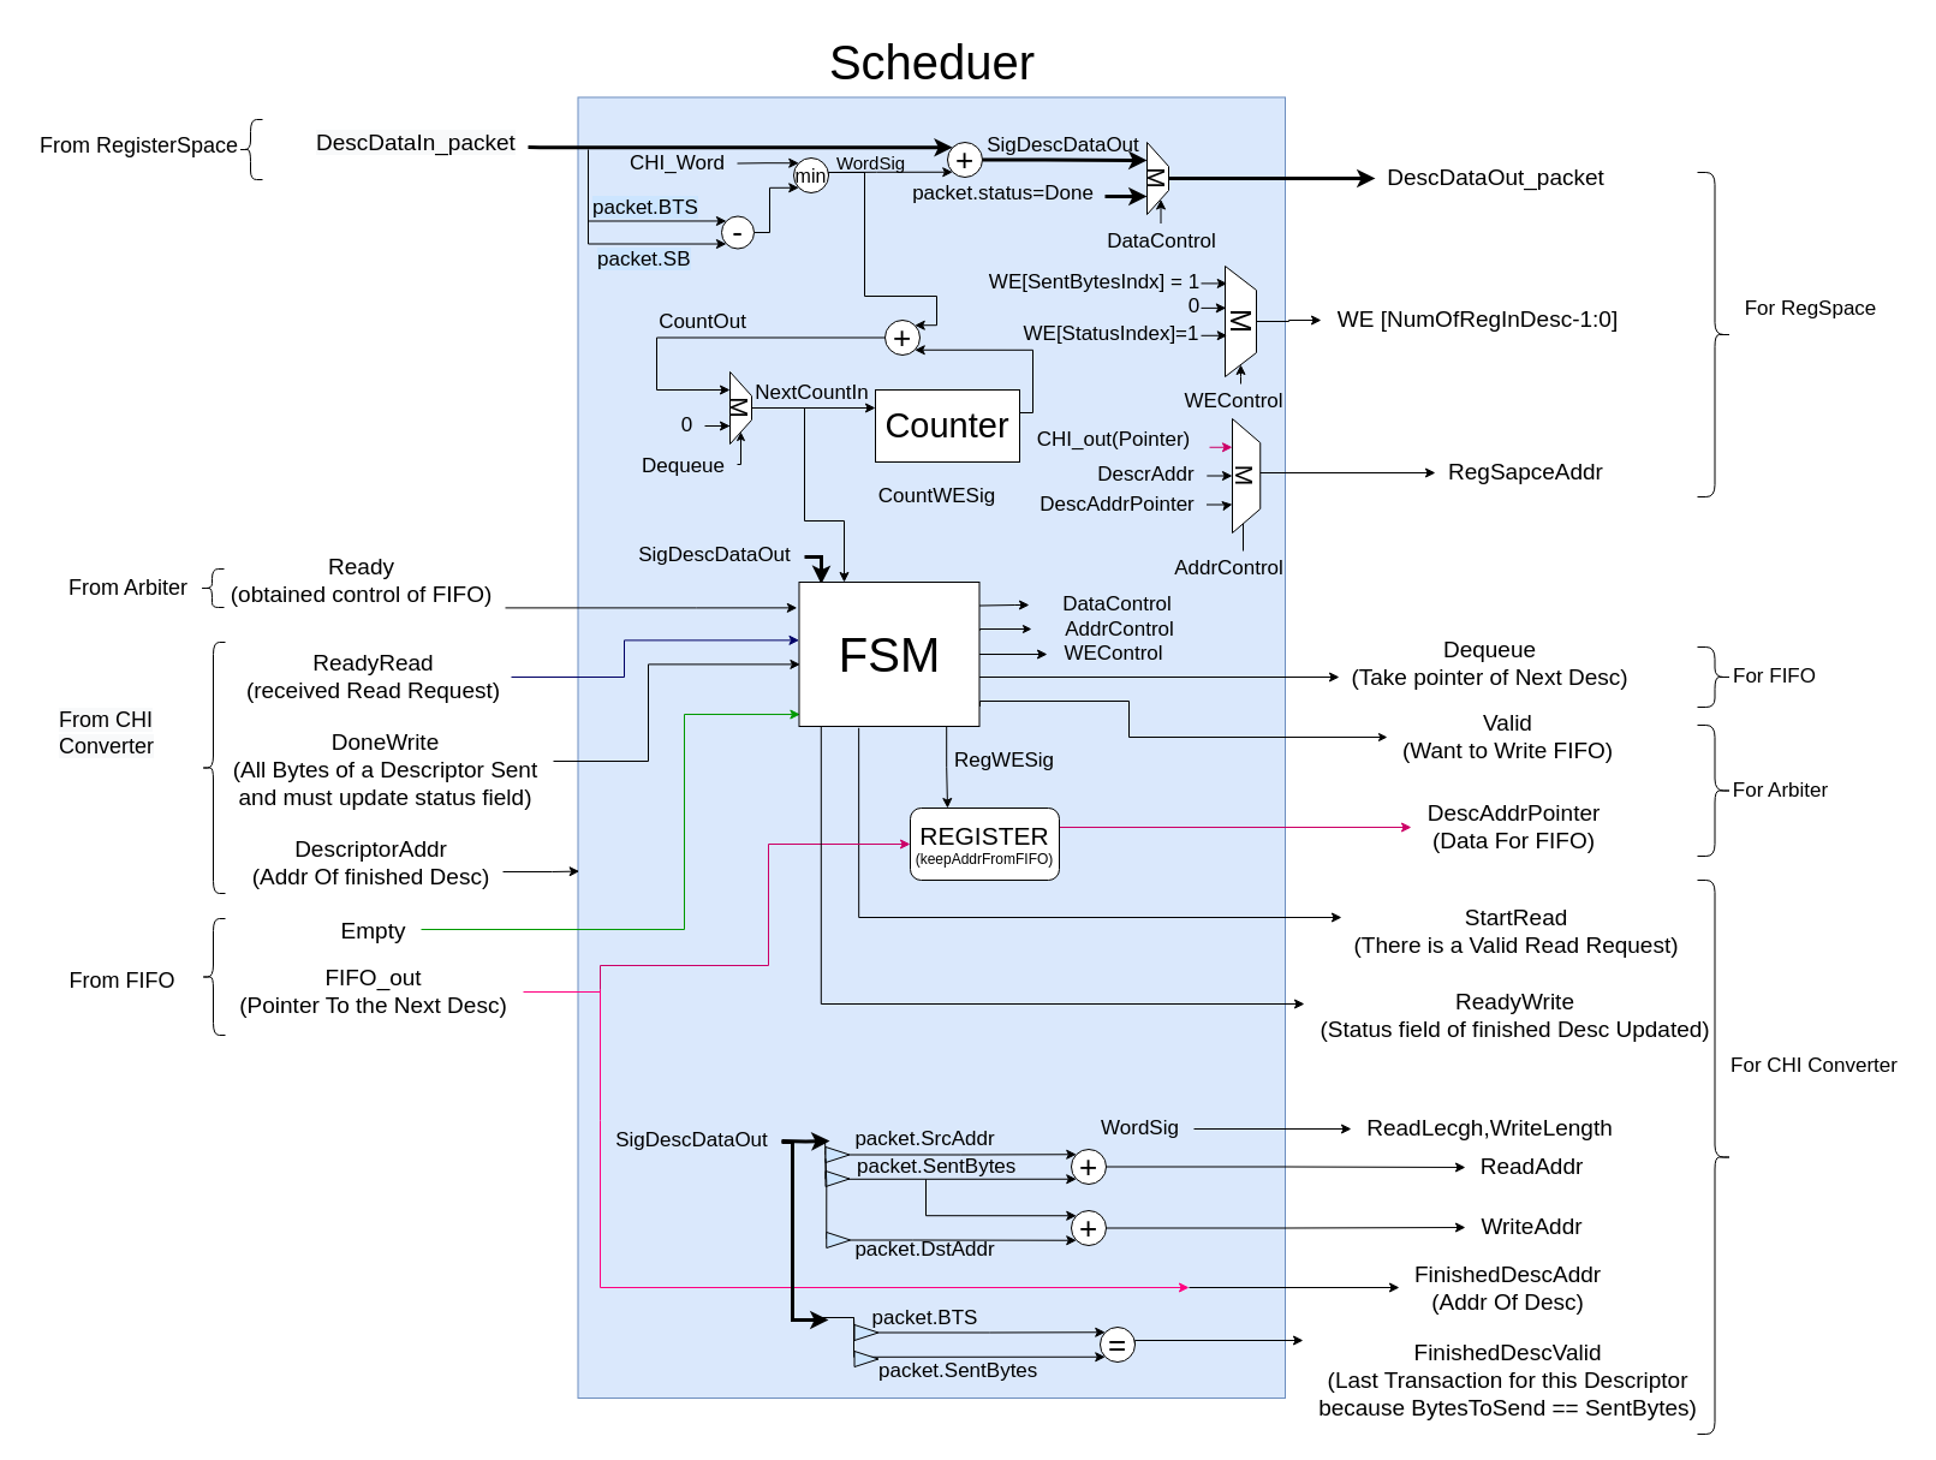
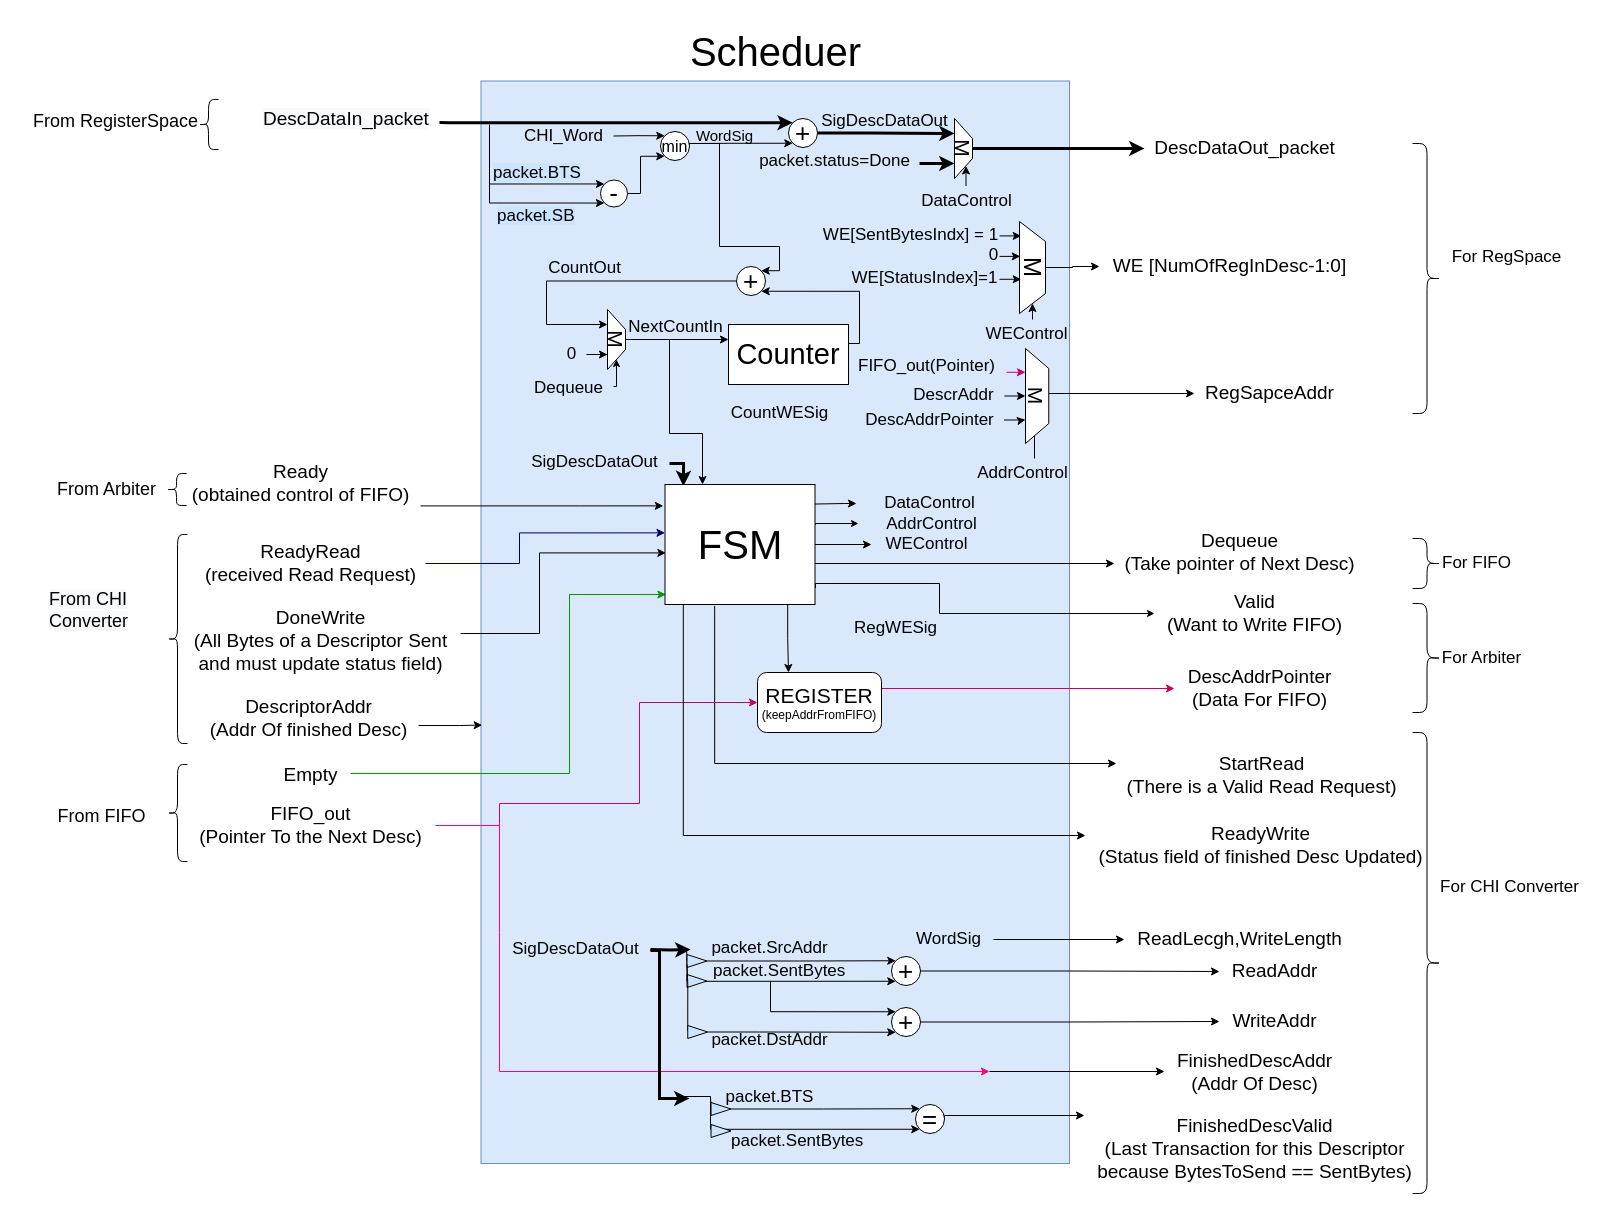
- <mxCell id="138" value="CHI_out(Pointer)" style="text;html=1;align=center;verticalAlign=middle;resizable=0;points=[];autosize=1;strokeColor=none;fillColor=none;fontSize=17;" parent="1" vertex="1"><mxGeometry x="846" y="351" width="160" height="30" as="geometry" /></mxCell>
+ <mxCell id="138" value="FIFO_out(Pointer)" style="text;html=1;align=center;verticalAlign=middle;resizable=0;points=[];autosize=1;strokeColor=none;fillColor=none;fontSize=17;" parent="1" vertex="1"><mxGeometry x="846" y="351" width="160" height="30" as="geometry" /></mxCell>
- <mxCell id="112" value="RegWESig" style="text;html=1;align=center;verticalAlign=middle;resizable=0;points=[];autosize=1;strokeColor=none;fillColor=none;fontSize=17;" parent="1" vertex="1"><mxGeometry x="780" y="618" width="110" height="30" as="geometry" /></mxCell>
+ <mxCell id="112" value="RegWESig" style="text;html=1;align=center;verticalAlign=middle;resizable=0;points=[];autosize=1;strokeColor=none;fillColor=none;fontSize=17;" parent="1" vertex="1"><mxGeometry x="840" y="613" width="110" height="30" as="geometry" /></mxCell>
